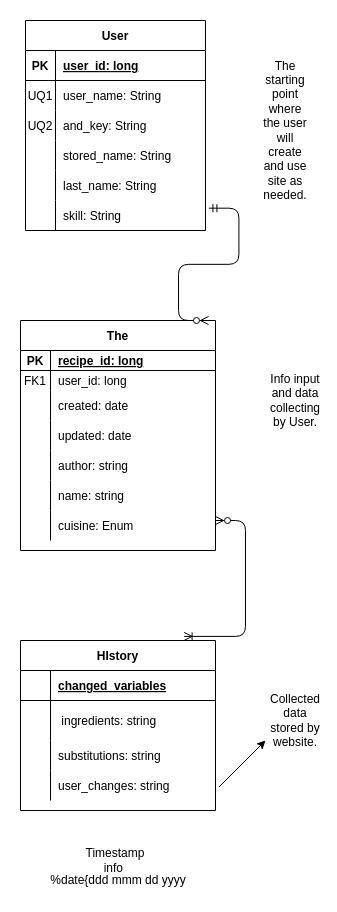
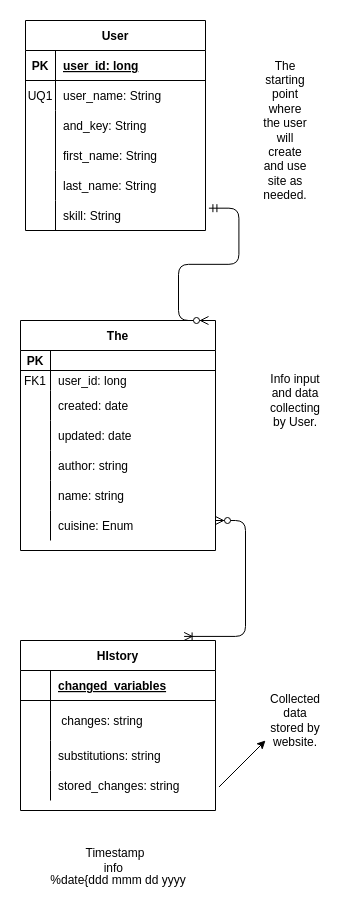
- <mxCell id="10" value="UQ2" style="shape=partialRectangle;connectable=0;fillColor=none;top=0;left=0;bottom=0;right=0;editable=1;overflow=hidden;" parent="9" vertex="1"><mxGeometry width="30" height="30" as="geometry" /></mxCell>
- <mxCell id="14" value="stored_name: String" style="shape=partialRectangle;connectable=0;fillColor=none;top=0;left=0;bottom=0;right=0;align=left;spacingLeft=6;overflow=hidden;" parent="12" vertex="1"><mxGeometry x="30" width="150" height="30" as="geometry" /></mxCell>
+ <mxCell id="14" value="first_name: String" style="shape=partialRectangle;connectable=0;fillColor=none;top=0;left=0;bottom=0;right=0;align=left;spacingLeft=6;overflow=hidden;" parent="12" vertex="1"><mxGeometry x="30" width="150" height="30" as="geometry" /></mxCell>
- <mxCell id="24" value="recipe_id: long" style="shape=partialRectangle;connectable=0;fillColor=none;top=0;left=0;bottom=0;right=0;align=left;spacingLeft=6;fontStyle=5;overflow=hidden;" parent="22" vertex="1"><mxGeometry x="30" width="165" height="20" as="geometry" /></mxCell>
- <mxCell id="49" value=" ingredients: string" style="shape=partialRectangle;connectable=0;fillColor=none;top=0;left=0;bottom=0;right=0;align=left;spacingLeft=6;overflow=hidden;" parent="47" vertex="1"><mxGeometry x="30" width="165" height="40" as="geometry" /></mxCell>
+ <mxCell id="49" value=" changes: string" style="shape=partialRectangle;connectable=0;fillColor=none;top=0;left=0;bottom=0;right=0;align=left;spacingLeft=6;overflow=hidden;" parent="47" vertex="1"><mxGeometry x="30" width="165" height="40" as="geometry" /></mxCell>
- <mxCell id="55" value="user_changes: string" style="shape=partialRectangle;connectable=0;fillColor=none;top=0;left=0;bottom=0;right=0;align=left;spacingLeft=6;overflow=hidden;" parent="53" vertex="1"><mxGeometry x="30" width="165" height="30" as="geometry" /></mxCell>
+ <mxCell id="55" value="stored_changes: string" style="shape=partialRectangle;connectable=0;fillColor=none;top=0;left=0;bottom=0;right=0;align=left;spacingLeft=6;overflow=hidden;" parent="53" vertex="1"><mxGeometry x="30" width="165" height="30" as="geometry" /></mxCell>
